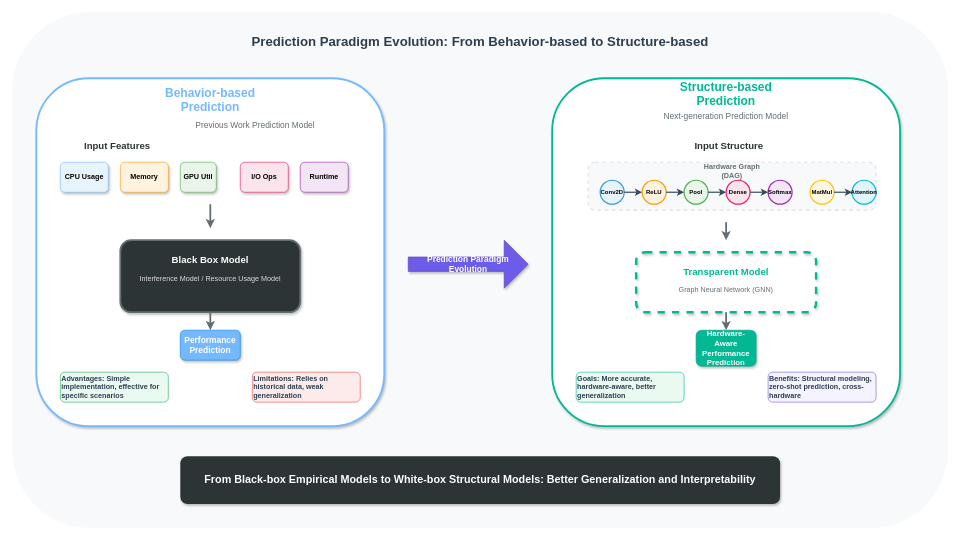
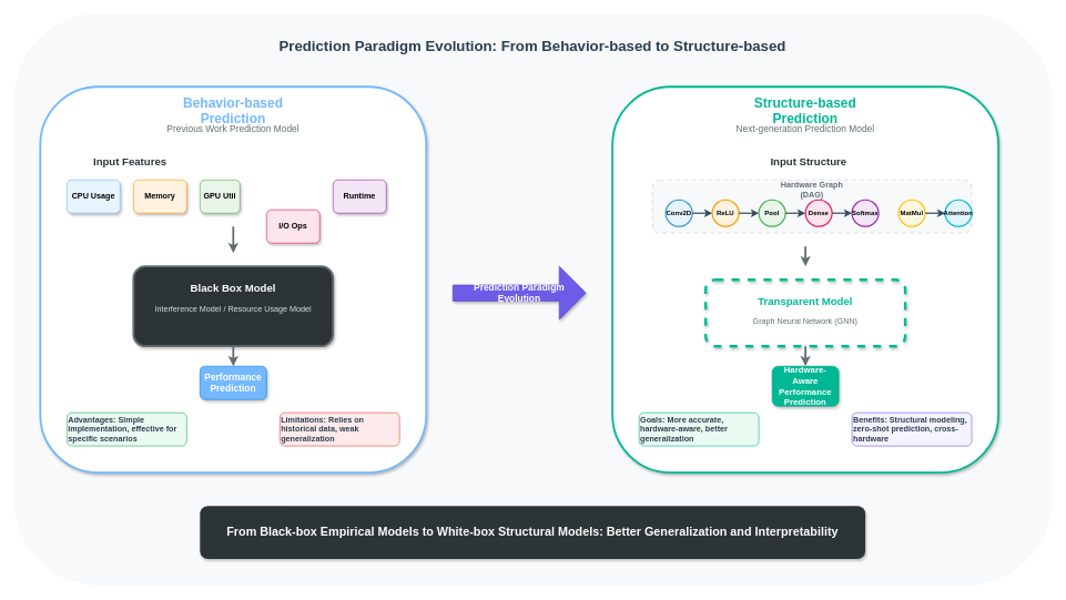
- <mxCell id="24" value="Structure-based Prediction" style="text;html=1;strokeColor=none;fillColor=none;align=center;verticalAlign=middle;whiteSpace=wrap;rounded=0;fontSize=20;fontStyle=1;fontColor=#00b894;" vertex="1" parent="1"><mxGeometry x="1100" y="140" width="220" height="30" as="geometry" /></mxCell>
+ <mxCell id="24" value="Structure-based Prediction" style="text;html=1;strokeColor=none;fillColor=none;align=center;verticalAlign=middle;whiteSpace=wrap;rounded=0;fontSize=20;fontStyle=1;fontColor=#00b894;" vertex="1" parent="1"><mxGeometry x="1100" y="150" width="220" height="30" as="geometry" /></mxCell>
- <mxCell id="6" value="Previous Work Prediction Model" style="text;html=1;strokeColor=none;fillColor=none;align=center;verticalAlign=middle;whiteSpace=wrap;rounded=0;fontSize=14;fontColor=#636e72;" vertex="1" parent="1"><mxGeometry x="315" y="195" width="220" height="25" as="geometry" /></mxCell>
+ <mxCell id="6" value="Previous Work Prediction Model" style="text;html=1;strokeColor=none;fillColor=none;align=center;verticalAlign=middle;whiteSpace=wrap;rounded=0;fontSize=14;fontColor=#636e72;" vertex="1" parent="1"><mxGeometry x="240" y="180" width="220" height="25" as="geometry" /></mxCell>
- <mxCell id="11" value="I/O Ops" style="rounded=1;whiteSpace=wrap;html=1;fillColor=#fce4ec;strokeColor=#e91e63;fontSize=12;fontStyle=1;shadow=1;" vertex="1" parent="1"><mxGeometry x="400" y="270" width="80" height="50" as="geometry" /></mxCell>
+ <mxCell id="11" value="I/O Ops" style="rounded=1;whiteSpace=wrap;html=1;fillColor=#fce4ec;strokeColor=#e91e63;fontSize=12;fontStyle=1;shadow=1;" vertex="1" parent="1"><mxGeometry x="400" y="315" width="80" height="50" as="geometry" /></mxCell>
